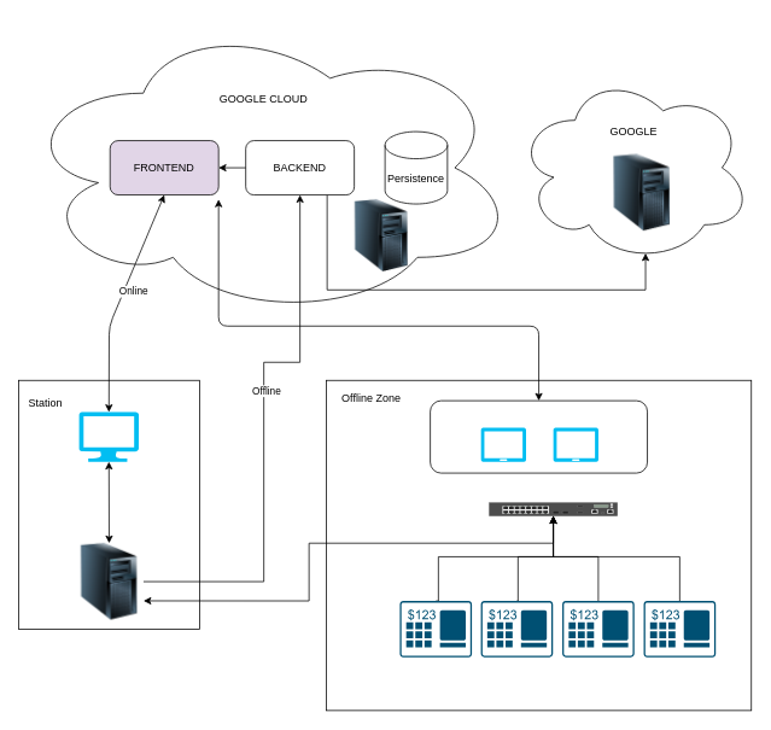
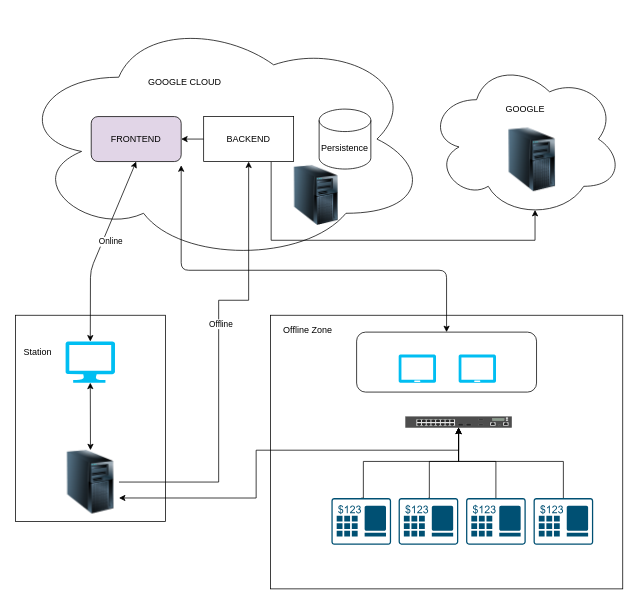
- <mxCell id="25" value="GOOGLE CLOUD" style="text;html=1;strokeColor=none;fillColor=none;align=center;verticalAlign=middle;whiteSpace=wrap;rounded=0;" vertex="1" parent="1"><mxGeometry x="241" y="100" width="100" height="20" as="geometry" /></mxCell>
+ <mxCell id="25" value="GOOGLE CLOUD" style="text;html=1;strokeColor=none;fillColor=none;align=center;verticalAlign=middle;whiteSpace=wrap;rounded=0;" vertex="1" parent="1"><mxGeometry x="196" y="100" width="100" height="20" as="geometry" /></mxCell>
- <mxCell id="17" value="BACKEND" style="rounded=1;whiteSpace=wrap;html=1;" vertex="1" parent="1"><mxGeometry x="271" y="155" width="120" height="60" as="geometry" /></mxCell>
+ <mxCell id="17" value="BACKEND" style="whiteSpace=wrap;html=1;rounded=0;" vertex="1" parent="1"><mxGeometry x="271" y="155" width="120" height="60" as="geometry" /></mxCell>
- <mxCell id="10" value="Station" style="text;html=1;strokeColor=none;fillColor=none;align=center;verticalAlign=middle;whiteSpace=wrap;rounded=0;" vertex="1" parent="1"><mxGeometry x="30" y="435" width="40" height="20" as="geometry" /></mxCell>
+ <mxCell id="10" value="Station" style="text;html=1;strokeColor=none;fillColor=none;align=center;verticalAlign=middle;whiteSpace=wrap;rounded=0;" vertex="1" parent="1"><mxGeometry x="30" y="460" width="40" height="20" as="geometry" /></mxCell>
